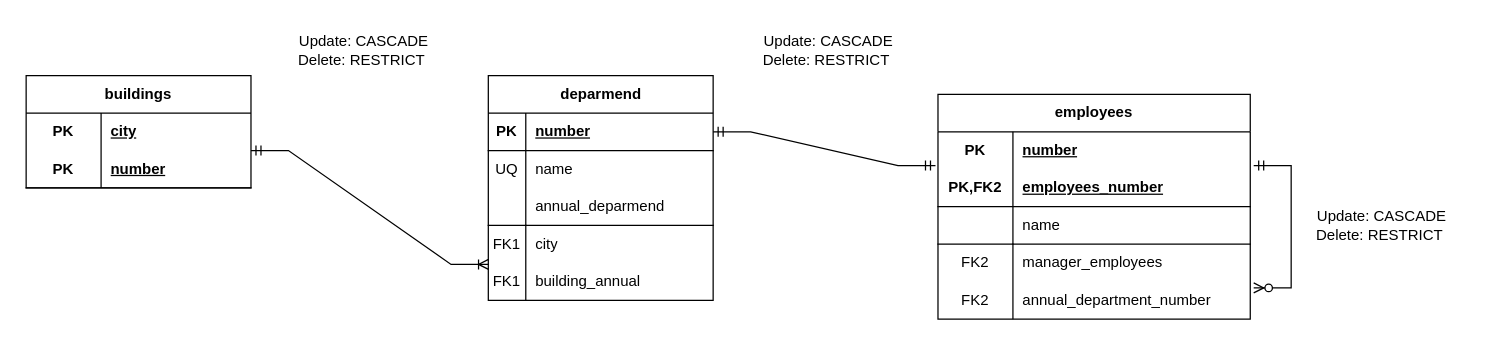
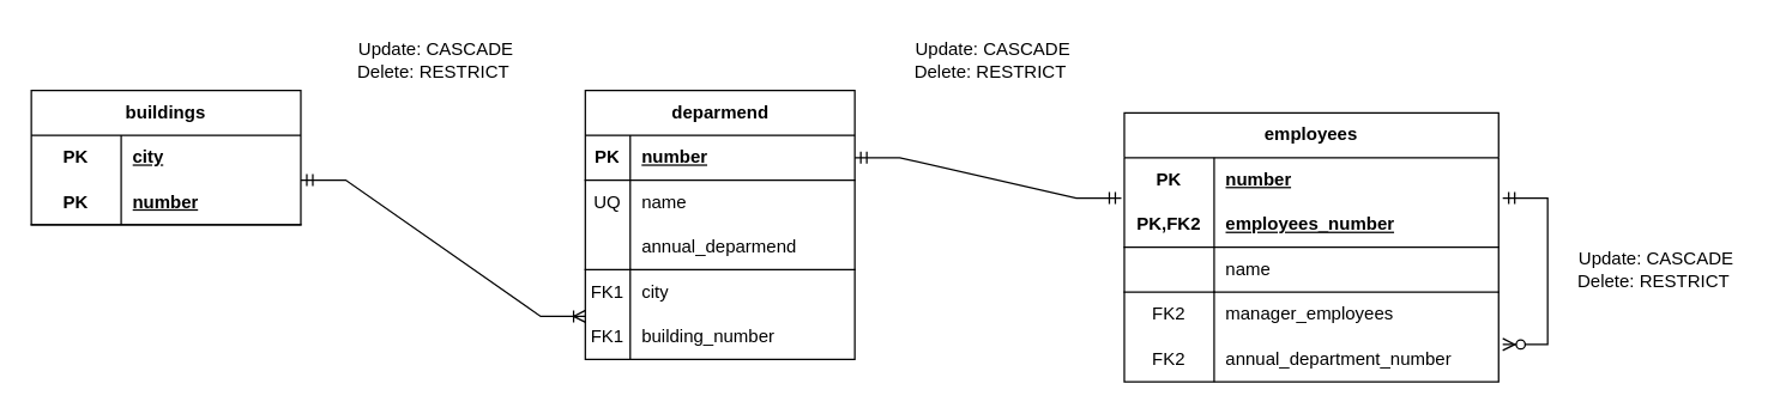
- <mxCell id="24" value="building_annual" style="shape=partialRectangle;connectable=0;fillColor=none;top=0;left=0;bottom=0;right=0;align=left;spacingLeft=6;overflow=hidden;whiteSpace=wrap;html=1;" vertex="1" parent="22"><mxGeometry x="30" width="150" height="30" as="geometry"><mxRectangle width="150" height="30" as="alternateBounds" /></mxGeometry></mxCell>
+ <mxCell id="24" value="building_number" style="shape=partialRectangle;connectable=0;fillColor=none;top=0;left=0;bottom=0;right=0;align=left;spacingLeft=6;overflow=hidden;whiteSpace=wrap;html=1;" vertex="1" parent="22"><mxGeometry x="30" width="150" height="30" as="geometry"><mxRectangle width="150" height="30" as="alternateBounds" /></mxGeometry></mxCell>
